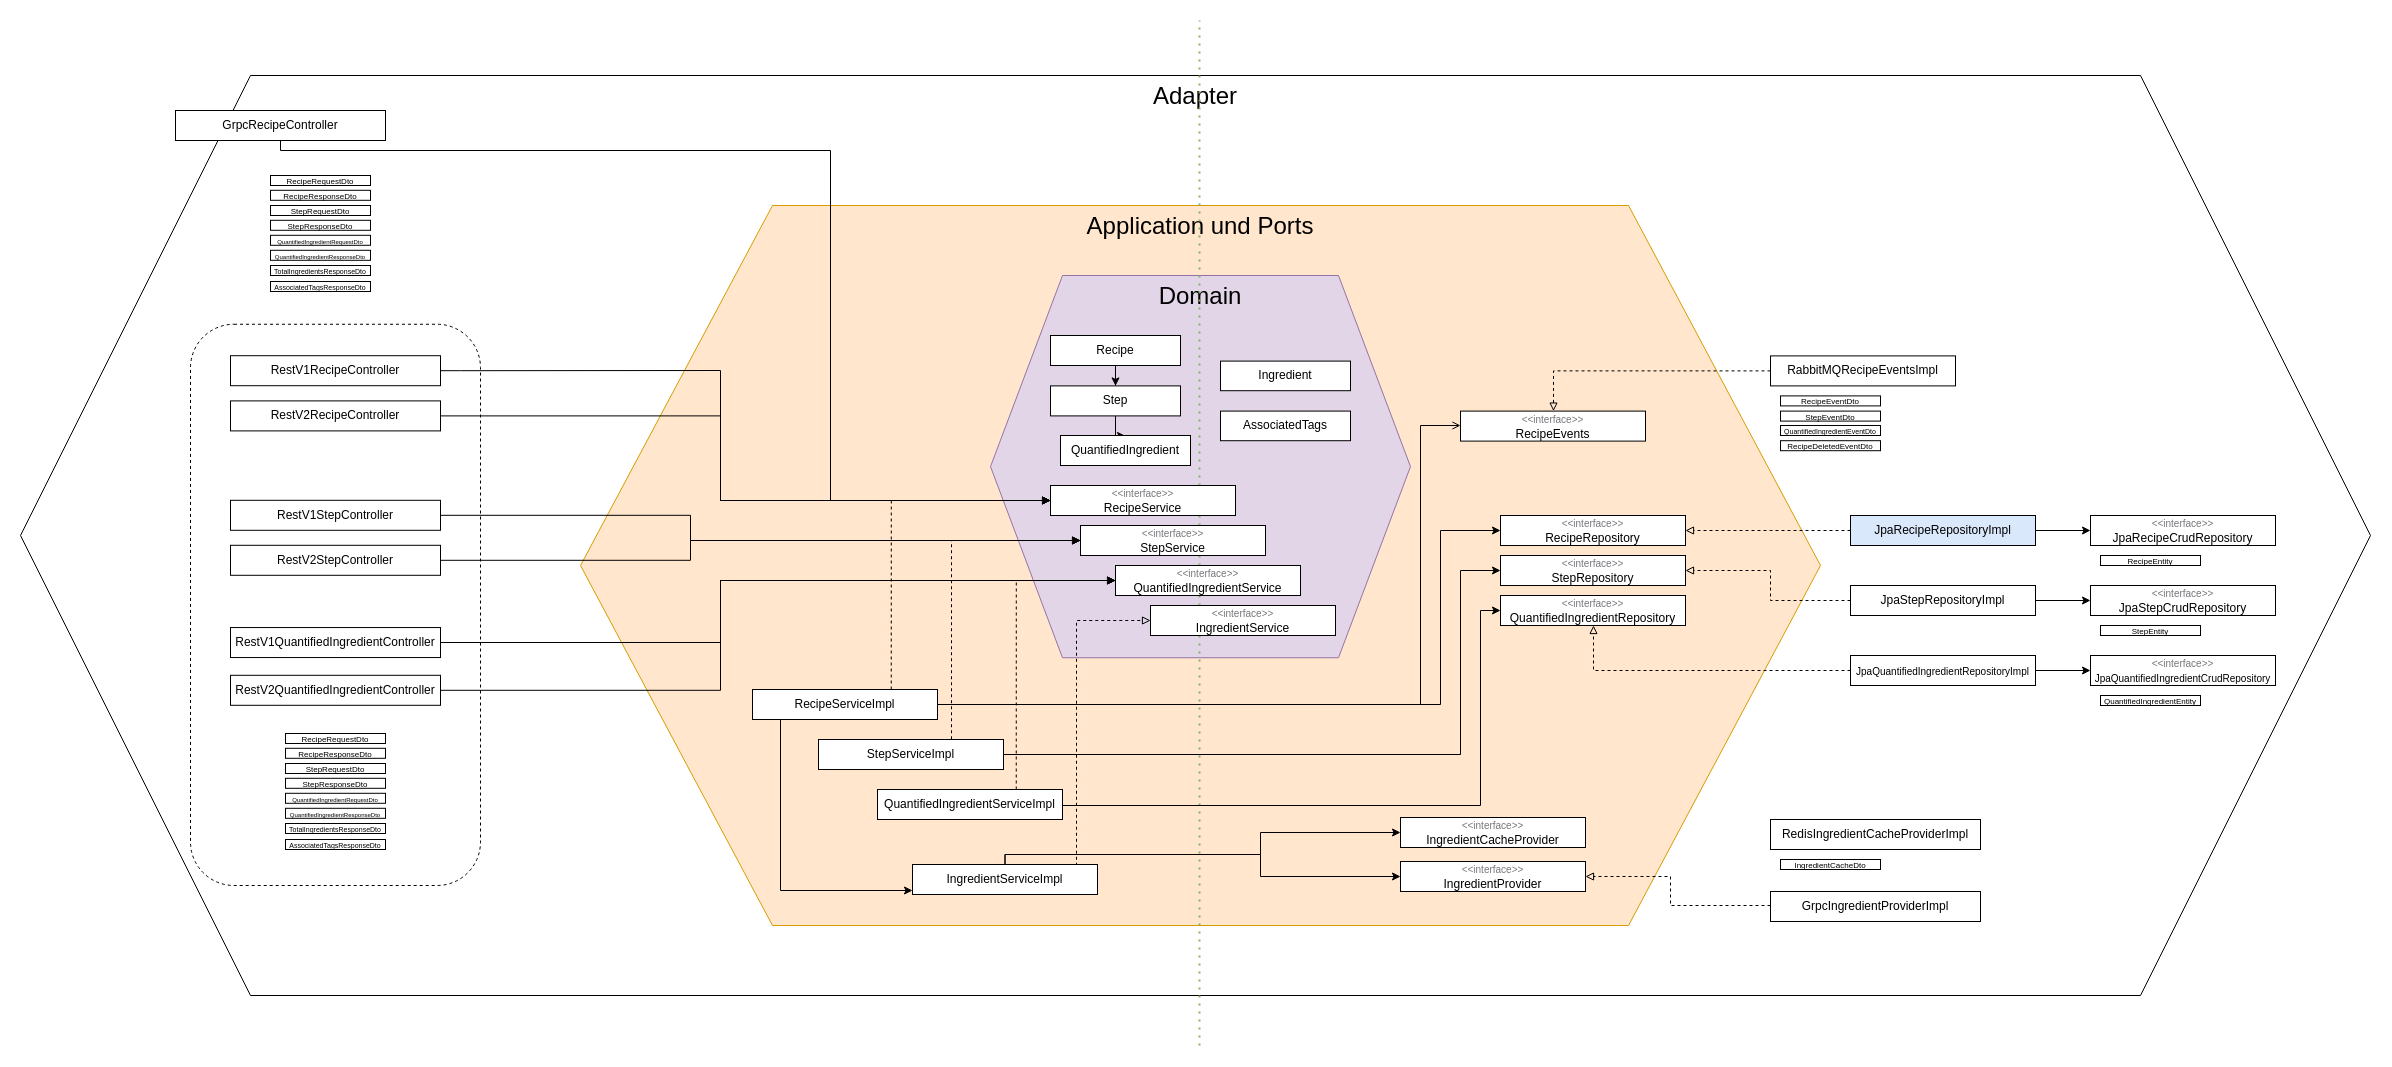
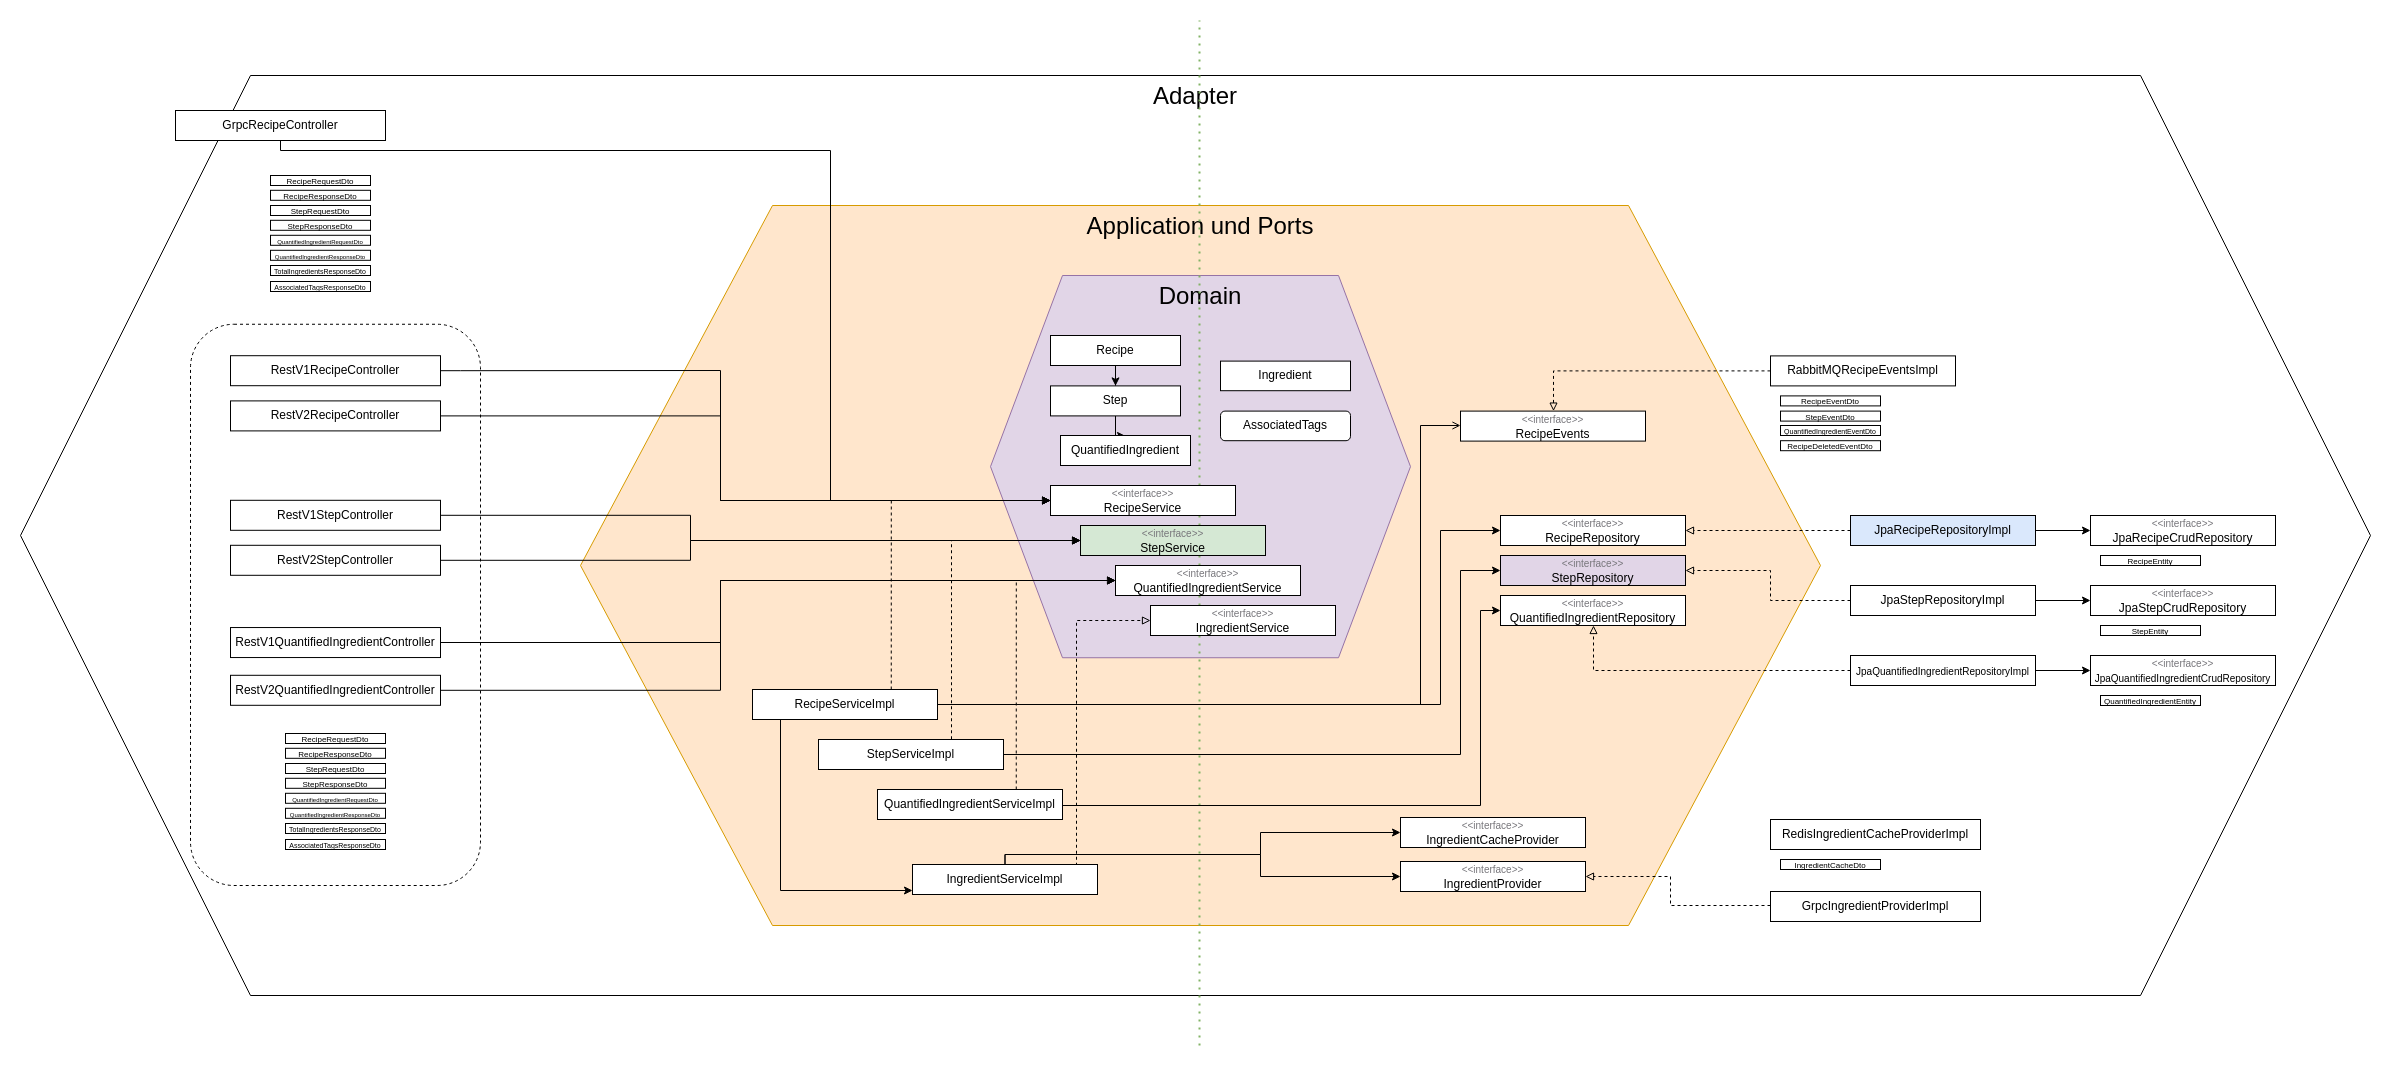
- <mxCell id="12" value="AssociatedTags" style="rounded=0;whiteSpace=wrap;html=1;" vertex="1" parent="1"><mxGeometry x="1220" y="410.6" width="130" height="29.6" as="geometry" /></mxCell>
+ <mxCell id="12" value="AssociatedTags" style="whiteSpace=wrap;html=1;rounded=1;" vertex="1" parent="1"><mxGeometry x="1220" y="410.6" width="130" height="29.6" as="geometry" /></mxCell>
- <mxCell id="15" value="&lt;font color=&quot;#77767b&quot; style=&quot;font-size: 10px;&quot;&gt;&amp;lt;&amp;lt;interface&amp;gt;&amp;gt;&lt;/font&gt;&lt;br&gt;&lt;div&gt;StepService&lt;/div&gt;" style="rounded=0;whiteSpace=wrap;html=1;" vertex="1" parent="1"><mxGeometry x="1080" y="525" width="185" height="30" as="geometry" /></mxCell>
+ <mxCell id="15" value="&lt;font color=&quot;#77767b&quot; style=&quot;font-size: 10px;&quot;&gt;&amp;lt;&amp;lt;interface&amp;gt;&amp;gt;&lt;/font&gt;&lt;br&gt;&lt;div&gt;StepService&lt;/div&gt;" style="rounded=0;whiteSpace=wrap;html=1;fillColor=#d5e8d4;" vertex="1" parent="1"><mxGeometry x="1080" y="525" width="185" height="30" as="geometry" /></mxCell>
- <mxCell id="34" value="&lt;font style=&quot;font-size: 10px;&quot; color=&quot;#77767b&quot;&gt;&amp;lt;&amp;lt;interface&amp;gt;&amp;gt;&lt;/font&gt;&lt;br&gt;&lt;div&gt;StepRepository&lt;/div&gt;" style="rounded=0;whiteSpace=wrap;html=1;" vertex="1" parent="1"><mxGeometry x="1500" y="555" width="185" height="30" as="geometry" /></mxCell>
+ <mxCell id="34" value="&lt;font style=&quot;font-size: 10px;&quot; color=&quot;#77767b&quot;&gt;&amp;lt;&amp;lt;interface&amp;gt;&amp;gt;&lt;/font&gt;&lt;br&gt;&lt;div&gt;StepRepository&lt;/div&gt;" style="rounded=0;whiteSpace=wrap;html=1;fillColor=#e1d5e7;" vertex="1" parent="1"><mxGeometry x="1500" y="555" width="185" height="30" as="geometry" /></mxCell>
